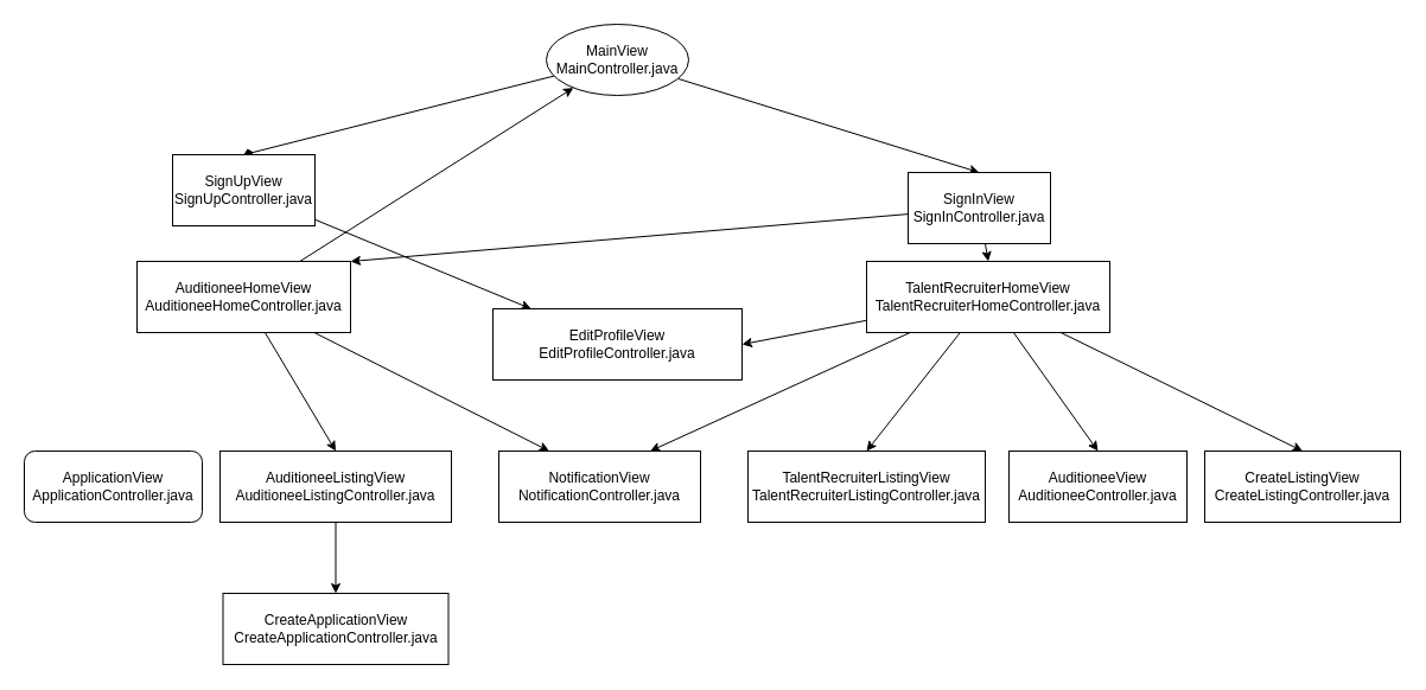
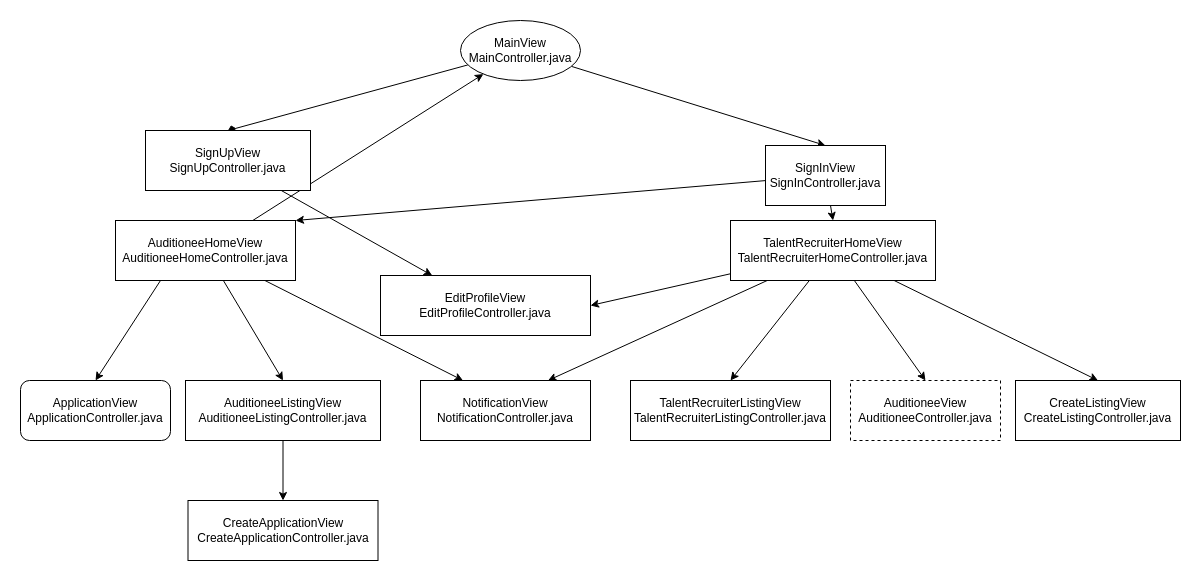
- <mxCell id="15" value="SignUpView&lt;div&gt;SignUpController.java&lt;/div&gt;" style="whiteSpace=wrap;html=1;" vertex="1" parent="1"><mxGeometry x="145" y="130" width="120" height="60" as="geometry" /></mxCell>
+ <mxCell id="15" value="SignUpView&lt;div&gt;SignUpController.java&lt;/div&gt;" style="whiteSpace=wrap;html=1;" vertex="1" parent="1"><mxGeometry x="145" y="130" width="165" height="60" as="geometry" /></mxCell>
- <mxCell id="27" value="EditProfileView&lt;div&gt;EditProfileController.java&lt;/div&gt;" style="whiteSpace=wrap;html=1;" vertex="1" parent="1"><mxGeometry x="415" y="260" width="210" height="60" as="geometry" /></mxCell>
+ <mxCell id="27" value="EditProfileView&lt;div&gt;EditProfileController.java&lt;/div&gt;" style="whiteSpace=wrap;html=1;" vertex="1" parent="1"><mxGeometry x="380" y="275" width="210" height="60" as="geometry" /></mxCell>
+ <mxCell id="28" style="edgeStyle=none;html=1;entryX=0.5;entryY=0;entryDx=0;entryDy=0;exitX=0.25;exitY=1;exitDx=0;exitDy=0;" edge="1" parent="1" source="6" target="29"><mxGeometry relative="1" as="geometry"><mxPoint x="95.5" y="320" as="sourcePoint" /></mxGeometry></mxCell>
- <mxCell id="23" value="AuditioneeView&lt;div&gt;AuditioneeController.java&lt;/div&gt;" style="whiteSpace=wrap;html=1;" vertex="1" parent="1"><mxGeometry x="850" y="380" width="150" height="60" as="geometry" /></mxCell>
+ <mxCell id="23" value="AuditioneeView&lt;div&gt;AuditioneeController.java&lt;/div&gt;" style="whiteSpace=wrap;html=1;dashed=1;" vertex="1" parent="1"><mxGeometry x="850" y="380" width="150" height="60" as="geometry" /></mxCell>
